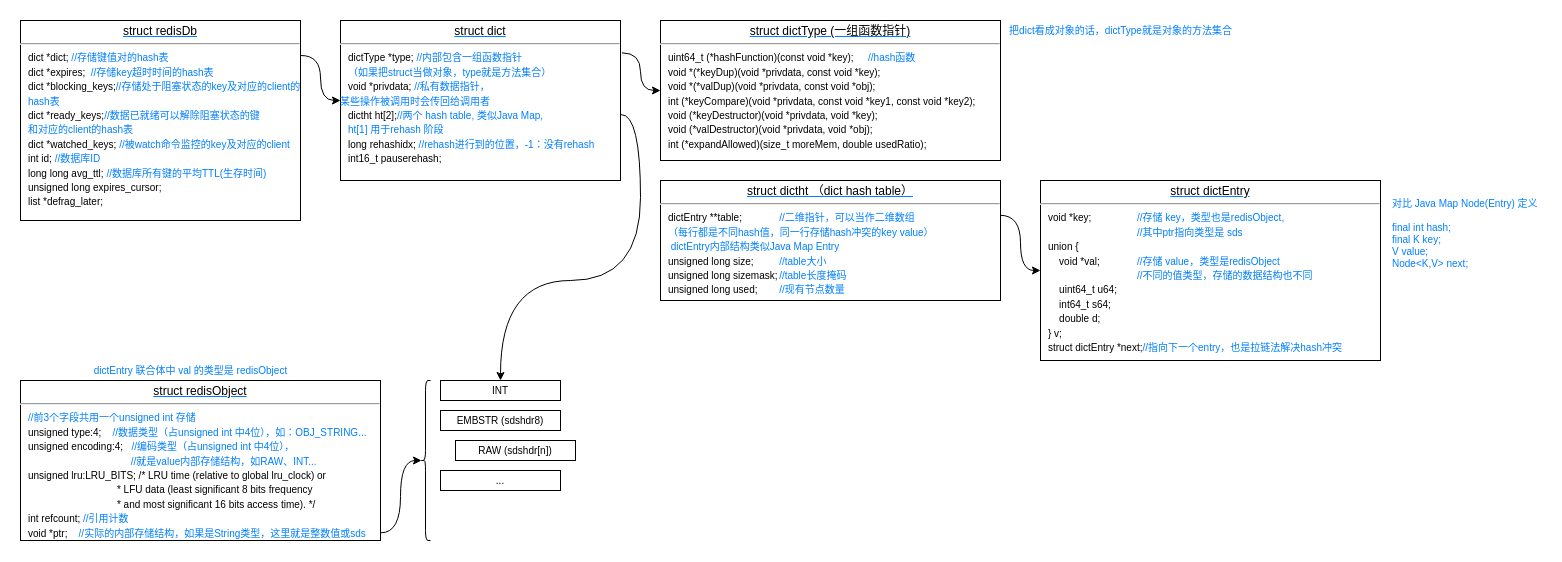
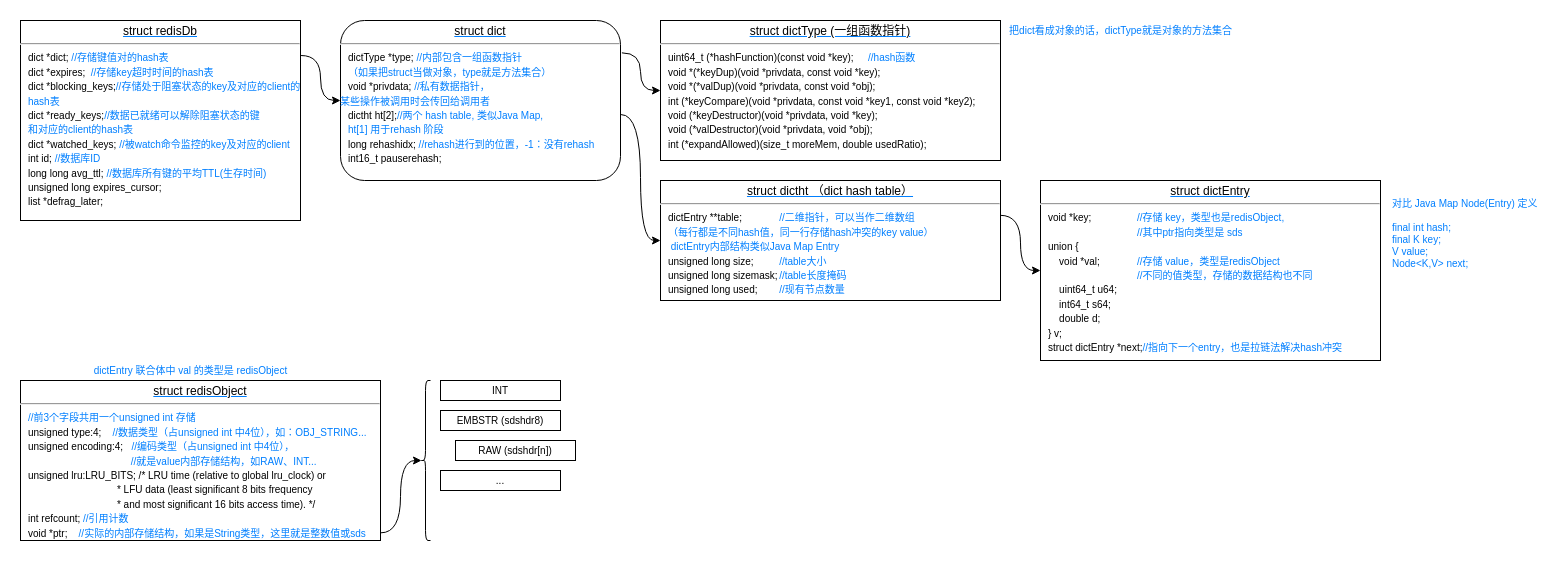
- <mxCell id="4" value="&lt;p style=&quot;margin: 4px 0px 0px ; text-align: center ; text-decoration: underline&quot;&gt;&lt;font&gt;&lt;span style=&quot;color: rgb(0 , 0 , 0)&quot;&gt;struct dict&lt;/span&gt;&lt;br&gt;&lt;/font&gt;&lt;/p&gt;&lt;hr style=&quot;font-size: 10px&quot;&gt;&lt;p style=&quot;margin: 0px 0px 0px 8px&quot;&gt;&lt;span style=&quot;font-size: 10px&quot;&gt;&lt;font color=&quot;#000000&quot;&gt;dictType *type;&lt;/font&gt;&lt;span style=&quot;color: rgb(0 , 0 , 0)&quot;&gt;&#09;&lt;/span&gt;//内部包含一组函数指针&lt;br&gt;（如果把struct当做对象，type就是方法集合）&lt;/span&gt;&lt;/p&gt;&lt;p style=&quot;margin: 0px 0px 0px 8px&quot;&gt;&lt;span style=&quot;font-size: 10px&quot;&gt;&lt;font color=&quot;#000000&quot;&gt;void *privdata;&lt;/font&gt;&lt;span style=&quot;color: rgb(0 , 0 , 0)&quot;&gt;&#09;&lt;/span&gt;&lt;span style=&quot;color: rgb(0 , 0 , 0)&quot;&gt;&#09;&lt;/span&gt;//私有数据指针，&lt;/span&gt;&lt;/p&gt;&lt;span style=&quot;font-size: 10px&quot;&gt;某些操作被调用时会传回给调用者&lt;/span&gt;&lt;p style=&quot;margin: 0px 0px 0px 8px&quot;&gt;&lt;span style=&quot;font-size: 10px&quot;&gt;&lt;font color=&quot;#000000&quot;&gt;dictht ht[2];&lt;/font&gt;//两个 hash table, 类似Java Map, &lt;br&gt;ht[1] 用于rehash 阶段&lt;/span&gt;&lt;/p&gt;&lt;p style=&quot;margin: 0px 0px 0px 8px&quot;&gt;&lt;span style=&quot;font-size: 10px&quot;&gt;&lt;font color=&quot;#000000&quot;&gt;long rehashidx;&lt;/font&gt;&lt;span style=&quot;color: rgb(0 , 0 , 0)&quot;&gt;&#09;&lt;/span&gt;//rehash进行到的位置，-1：没有rehash&lt;/span&gt;&lt;/p&gt;&lt;p style=&quot;margin: 0px 0px 0px 8px&quot;&gt;&lt;/p&gt;&lt;p style=&quot;margin: 0px 0px 0px 8px&quot;&gt;&lt;font color=&quot;#000000&quot;&gt;&lt;span style=&quot;font-size: 10px&quot;&gt;int16_t pauserehash;&lt;/span&gt;&lt;/font&gt;&lt;/p&gt;" style="verticalAlign=top;align=left;overflow=fill;fontSize=12;fontFamily=Helvetica;html=1;fontColor=#007FFF;" vertex="1" parent="1"><mxGeometry x="340" y="20" width="280" height="160" as="geometry" /></mxCell>
+ <mxCell id="4" value="&lt;p style=&quot;margin: 4px 0px 0px ; text-align: center ; text-decoration: underline&quot;&gt;&lt;font&gt;&lt;span style=&quot;color: rgb(0 , 0 , 0)&quot;&gt;struct dict&lt;/span&gt;&lt;br&gt;&lt;/font&gt;&lt;/p&gt;&lt;hr style=&quot;font-size: 10px&quot;&gt;&lt;p style=&quot;margin: 0px 0px 0px 8px&quot;&gt;&lt;span style=&quot;font-size: 10px&quot;&gt;&lt;font color=&quot;#000000&quot;&gt;dictType *type;&lt;/font&gt;&lt;span style=&quot;color: rgb(0 , 0 , 0)&quot;&gt;&#09;&lt;/span&gt;//内部包含一组函数指针&lt;br&gt;（如果把struct当做对象，type就是方法集合）&lt;/span&gt;&lt;/p&gt;&lt;p style=&quot;margin: 0px 0px 0px 8px&quot;&gt;&lt;span style=&quot;font-size: 10px&quot;&gt;&lt;font color=&quot;#000000&quot;&gt;void *privdata;&lt;/font&gt;&lt;span style=&quot;color: rgb(0 , 0 , 0)&quot;&gt;&#09;&lt;/span&gt;&lt;span style=&quot;color: rgb(0 , 0 , 0)&quot;&gt;&#09;&lt;/span&gt;//私有数据指针，&lt;/span&gt;&lt;/p&gt;&lt;span style=&quot;font-size: 10px&quot;&gt;某些操作被调用时会传回给调用者&lt;/span&gt;&lt;p style=&quot;margin: 0px 0px 0px 8px&quot;&gt;&lt;span style=&quot;font-size: 10px&quot;&gt;&lt;font color=&quot;#000000&quot;&gt;dictht ht[2];&lt;/font&gt;//两个 hash table, 类似Java Map, &lt;br&gt;ht[1] 用于rehash 阶段&lt;/span&gt;&lt;/p&gt;&lt;p style=&quot;margin: 0px 0px 0px 8px&quot;&gt;&lt;span style=&quot;font-size: 10px&quot;&gt;&lt;font color=&quot;#000000&quot;&gt;long rehashidx;&lt;/font&gt;&lt;span style=&quot;color: rgb(0 , 0 , 0)&quot;&gt;&#09;&lt;/span&gt;//rehash进行到的位置，-1：没有rehash&lt;/span&gt;&lt;/p&gt;&lt;p style=&quot;margin: 0px 0px 0px 8px&quot;&gt;&lt;/p&gt;&lt;p style=&quot;margin: 0px 0px 0px 8px&quot;&gt;&lt;font color=&quot;#000000&quot;&gt;&lt;span style=&quot;font-size: 10px&quot;&gt;int16_t pauserehash;&lt;/span&gt;&lt;/font&gt;&lt;/p&gt;" style="verticalAlign=top;align=left;overflow=fill;fontSize=12;fontFamily=Helvetica;html=1;fontColor=#007FFF;rounded=1;" vertex="1" parent="1"><mxGeometry x="340" y="20" width="280" height="160" as="geometry" /></mxCell>
- <mxCell id="3" style="edgeStyle=orthogonalEdgeStyle;curved=1;rounded=0;orthogonalLoop=1;jettySize=auto;html=1;exitX=1.002;exitY=0.588;exitDx=0;exitDy=0;fontSize=10;fontColor=#007FFF;exitPerimeter=0;" edge="1" parent="1" source="4" target="16"><mxGeometry relative="1" as="geometry" /></mxCell>
+ <mxCell id="3" style="edgeStyle=orthogonalEdgeStyle;curved=1;rounded=0;orthogonalLoop=1;jettySize=auto;html=1;exitX=1.002;exitY=0.588;exitDx=0;exitDy=0;entryX=0;entryY=0.5;entryDx=0;entryDy=0;fontSize=10;fontColor=#007FFF;exitPerimeter=0;" edge="1" parent="1" source="4" target="7"><mxGeometry relative="1" as="geometry" /></mxCell>
